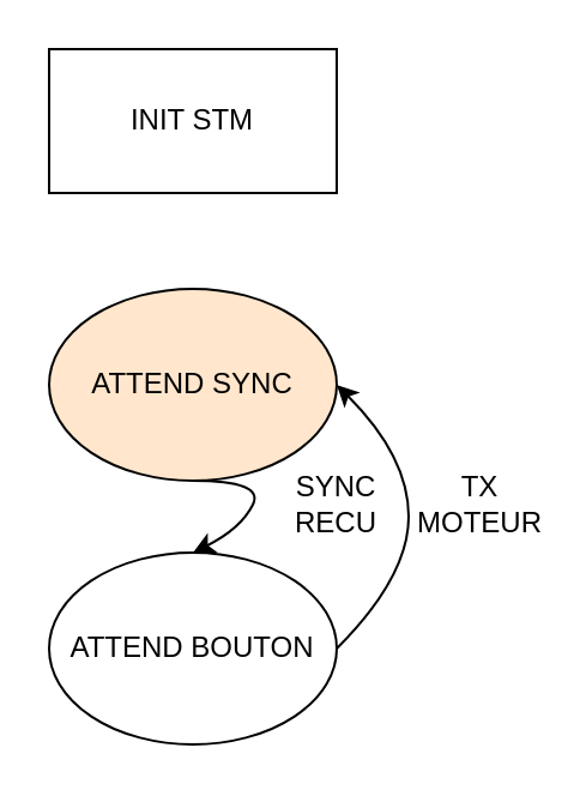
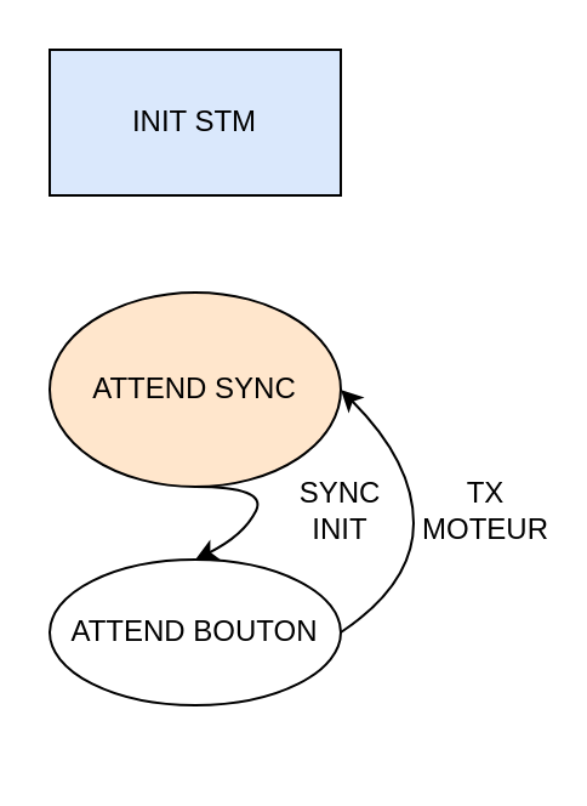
- <mxCell id="2" value="INIT STM" style="rounded=0;whiteSpace=wrap;html=1;" parent="1" vertex="1"><mxGeometry x="20" y="20" width="120" height="60" as="geometry" /></mxCell>
+ <mxCell id="2" value="INIT STM" style="rounded=0;whiteSpace=wrap;html=1;fillColor=#dae8fc;" parent="1" vertex="1"><mxGeometry x="20" y="20" width="120" height="60" as="geometry" /></mxCell>
- <mxCell id="6" value="SYNC RECU" style="text;html=1;strokeColor=none;fillColor=none;align=center;verticalAlign=middle;whiteSpace=wrap;rounded=0;" parent="1" vertex="1"><mxGeometry x="120" y="200" width="40" height="20" as="geometry" /></mxCell>
+ <mxCell id="6" value="SYNC INIT" style="text;html=1;strokeColor=none;fillColor=none;align=center;verticalAlign=middle;whiteSpace=wrap;rounded=0;" parent="1" vertex="1"><mxGeometry x="120" y="200" width="40" height="20" as="geometry" /></mxCell>
- <mxCell id="5" value="ATTEND BOUTON" style="ellipse;whiteSpace=wrap;html=1;" parent="1" vertex="1"><mxGeometry x="20" y="230" width="120" height="80" as="geometry" /></mxCell>
+ <mxCell id="5" value="ATTEND BOUTON" style="ellipse;whiteSpace=wrap;html=1;" parent="1" vertex="1"><mxGeometry x="20" y="230" width="120" height="60" as="geometry" /></mxCell>
